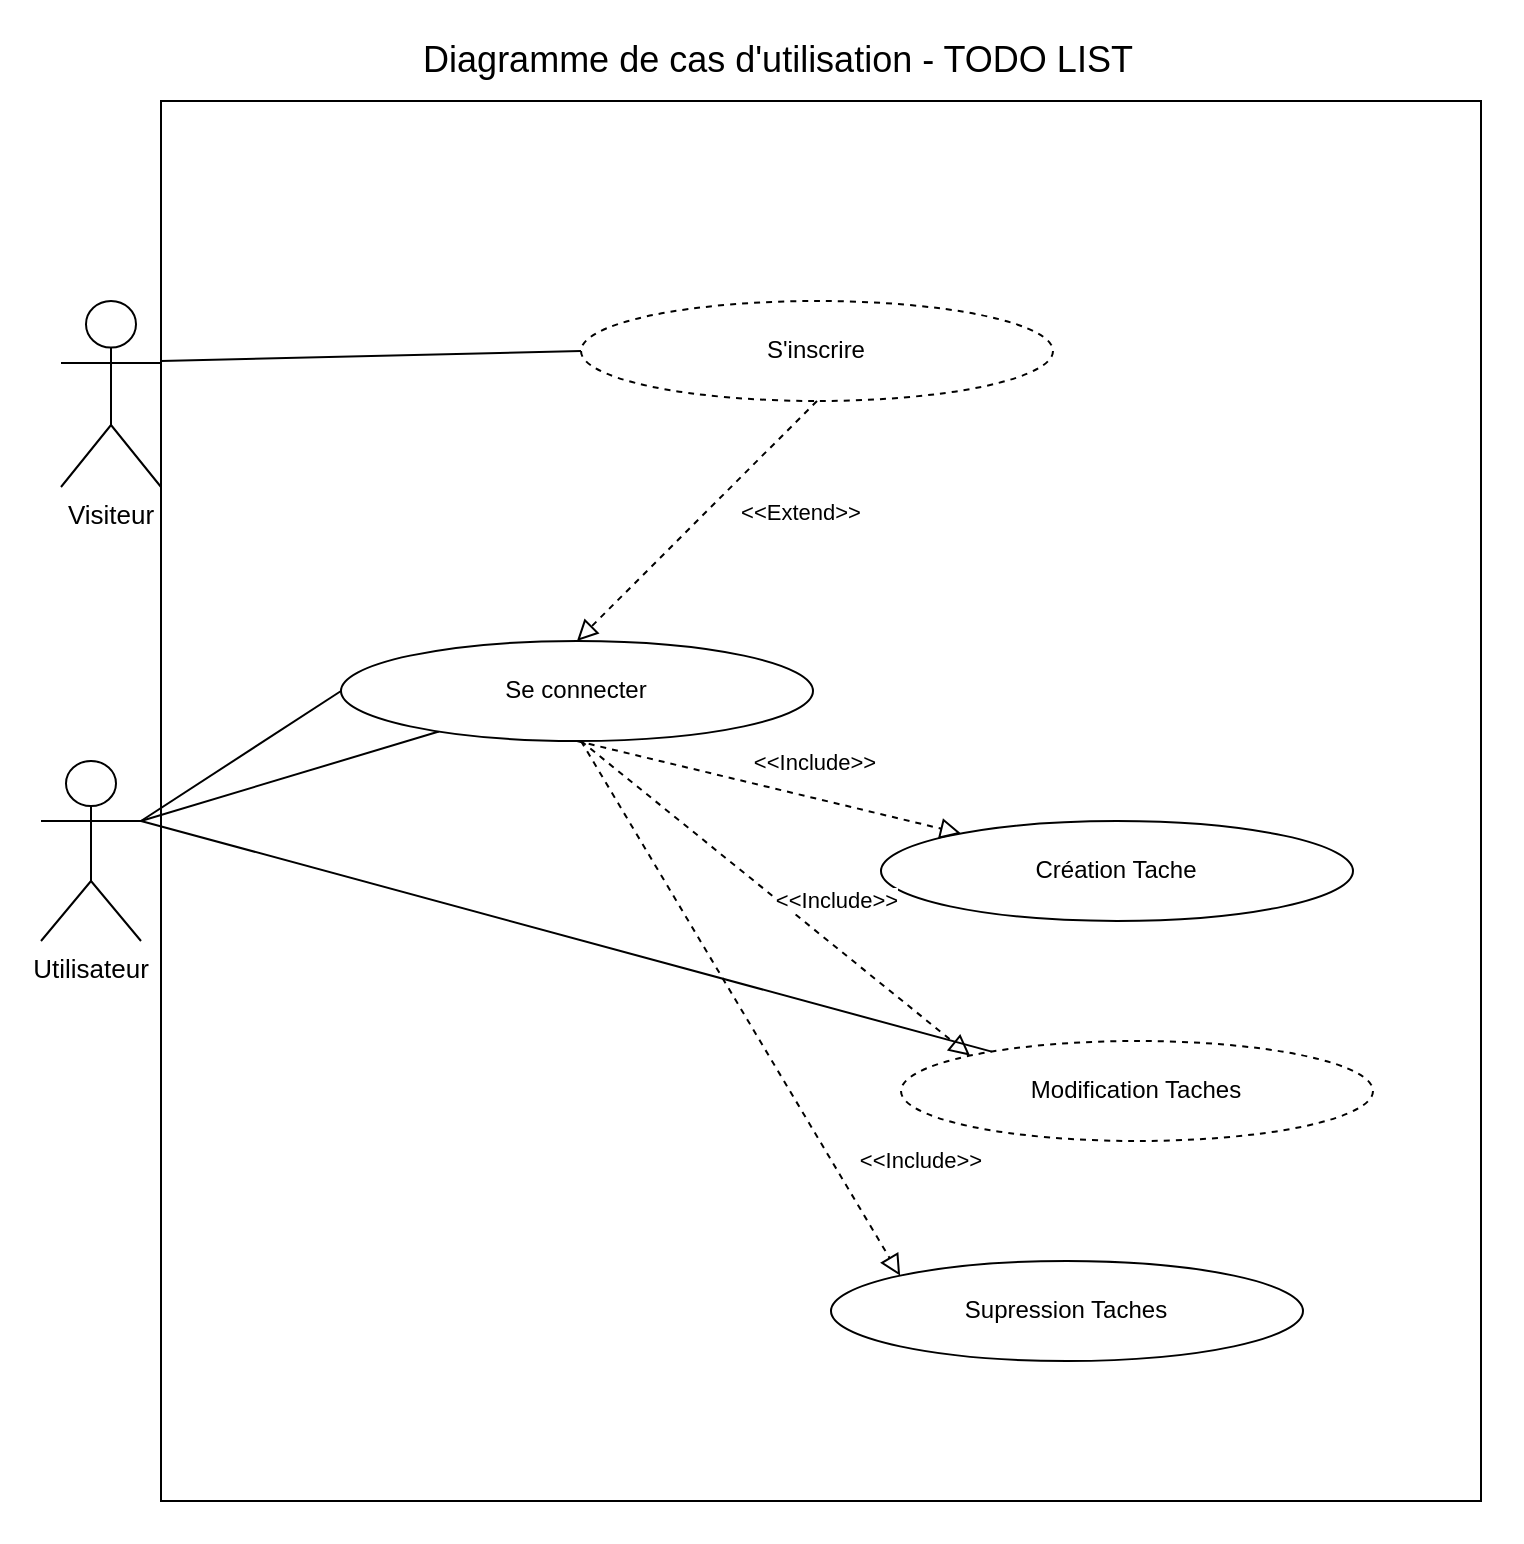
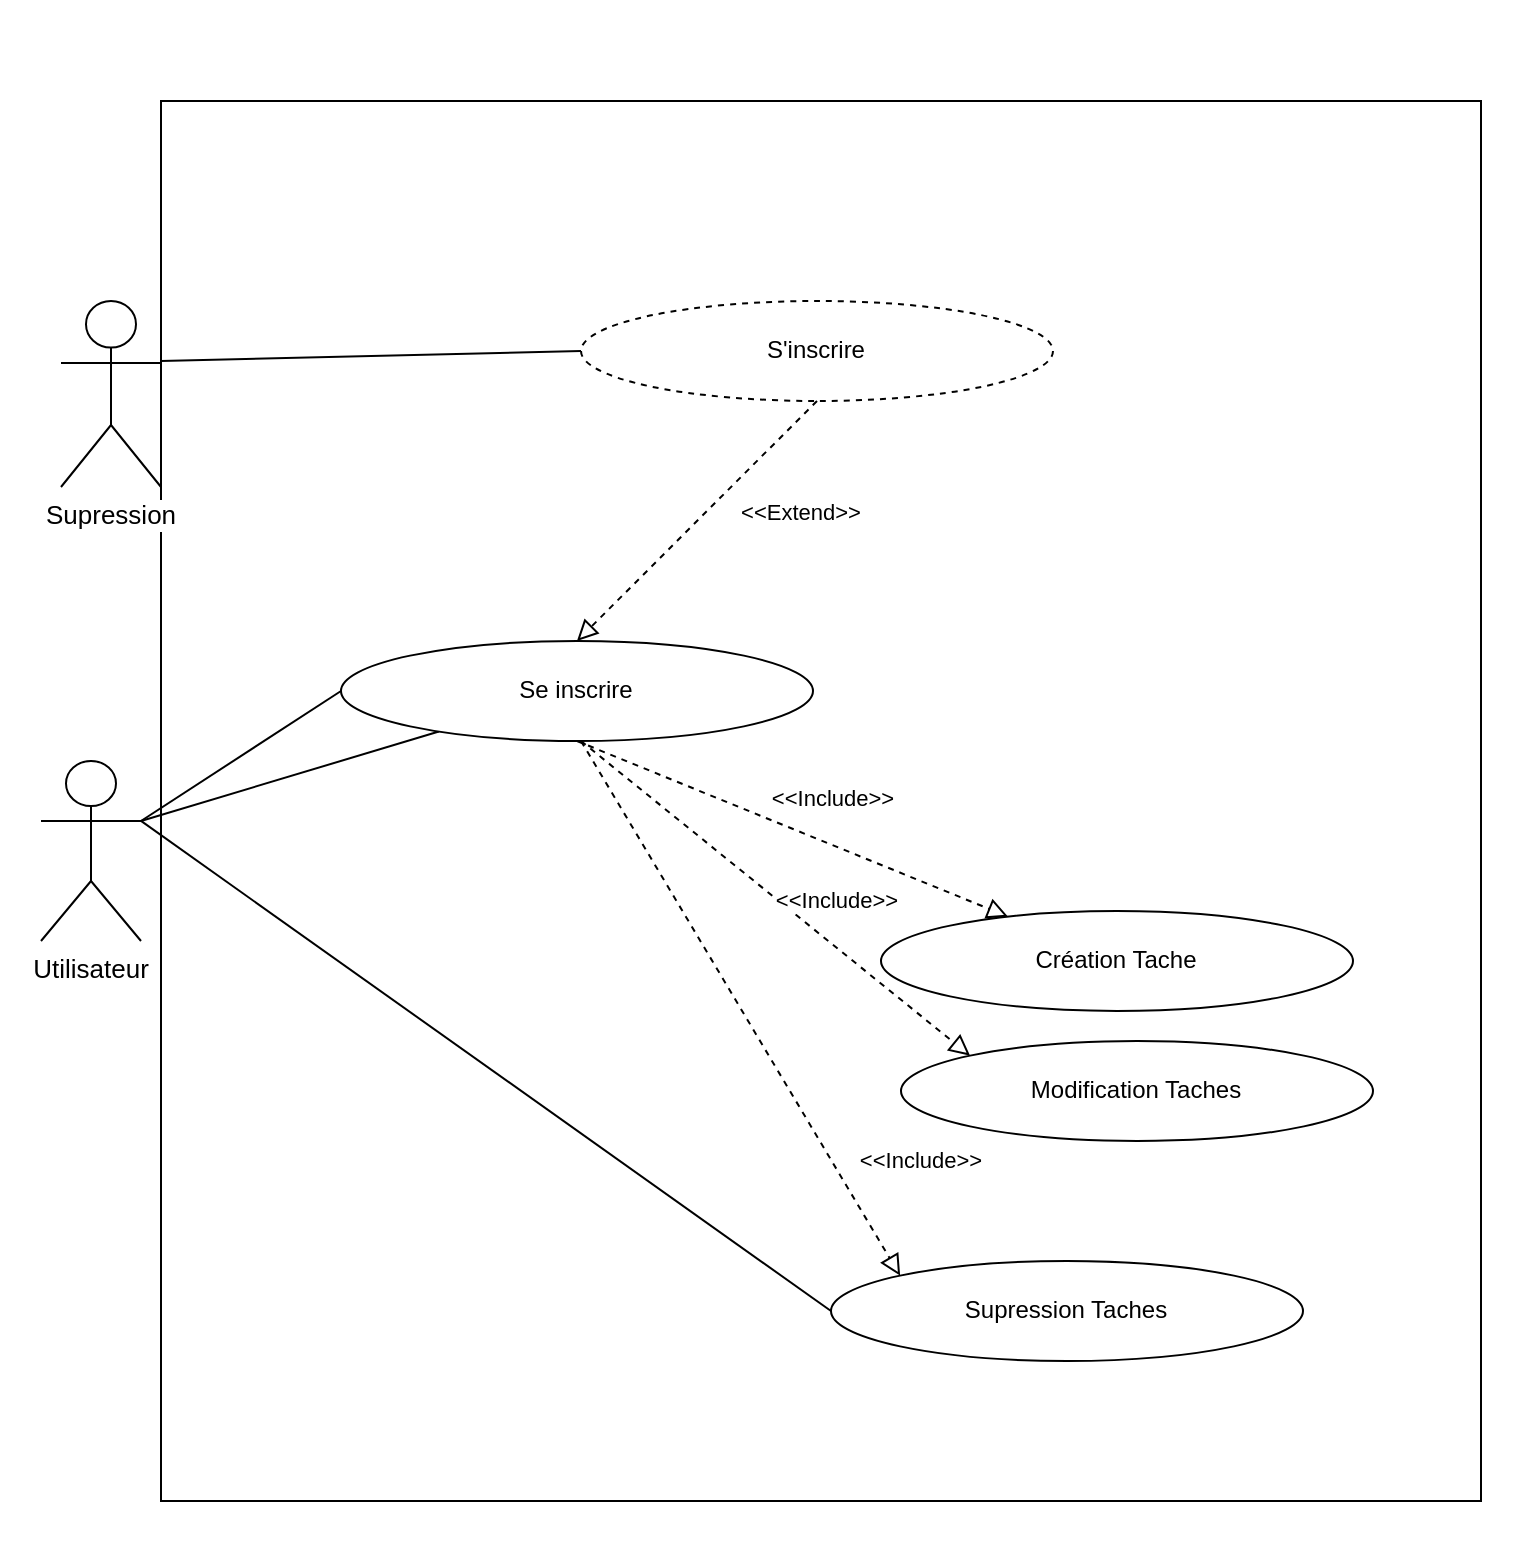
- <mxCell id="3" value="Diagramme de cas d'utilisation - TODO LIST" style="text;html=1;strokeColor=none;fillColor=none;align=center;verticalAlign=middle;whiteSpace=wrap;rounded=0;fontSize=18;" parent="1" vertex="1"><mxGeometry x="186" y="20" width="406" height="20" as="geometry" /></mxCell>
- <mxCell id="4" value="Visiteur" style="shape=umlActor;verticalLabelPosition=bottom;labelBackgroundColor=#ffffff;verticalAlign=top;html=1;fontSize=13;" parent="1" vertex="1"><mxGeometry x="30" y="150" width="50" height="93" as="geometry" /></mxCell>
+ <mxCell id="4" value="Supression" style="shape=umlActor;verticalLabelPosition=bottom;labelBackgroundColor=#ffffff;verticalAlign=top;html=1;fontSize=13;" parent="1" vertex="1"><mxGeometry x="30" y="150" width="50" height="93" as="geometry" /></mxCell>
- <mxCell id="13" value="Se connecter" style="ellipse;whiteSpace=wrap;html=1;" parent="1" vertex="1"><mxGeometry x="170" y="320" width="236" height="50" as="geometry" /></mxCell>
+ <mxCell id="13" value="Se inscrire" style="ellipse;whiteSpace=wrap;html=1;" parent="1" vertex="1"><mxGeometry x="170" y="320" width="236" height="50" as="geometry" /></mxCell>
- <mxCell id="10" value="Création Tache&lt;br&gt;" style="ellipse;whiteSpace=wrap;html=1;" parent="1" vertex="1"><mxGeometry x="440" y="410" width="236" height="50" as="geometry" /></mxCell>
+ <mxCell id="10" value="Création Tache&lt;br&gt;" style="ellipse;whiteSpace=wrap;html=1;" parent="1" vertex="1"><mxGeometry x="440" y="455" width="236" height="50" as="geometry" /></mxCell>
- <mxCell id="9" value="" style="endArrow=none;html=1;exitX=1;exitY=0.333;exitDx=0;exitDy=0;exitPerimeter=0;" parent="1" source="5" target="6" edge="1"><mxGeometry width="50" height="50" relative="1" as="geometry"><mxPoint x="40" y="630" as="sourcePoint" /><mxPoint x="90" y="580" as="targetPoint" /></mxGeometry></mxCell>
+ <mxCell id="9" value="" style="endArrow=none;html=1;entryX=0;entryY=0.5;entryDx=0;entryDy=0;exitX=1;exitY=0.333;exitDx=0;exitDy=0;exitPerimeter=0;" parent="1" source="5" target="7" edge="1"><mxGeometry width="50" height="50" relative="1" as="geometry"><mxPoint x="40" y="630" as="sourcePoint" /><mxPoint x="90" y="580" as="targetPoint" /></mxGeometry></mxCell>
- <mxCell id="6" value="Modification Taches" style="ellipse;whiteSpace=wrap;html=1;dashed=1;" parent="1" vertex="1"><mxGeometry x="450" y="520" width="236" height="50" as="geometry" /></mxCell>
+ <mxCell id="6" value="Modification Taches" style="ellipse;whiteSpace=wrap;html=1;" parent="1" vertex="1"><mxGeometry x="450" y="520" width="236" height="50" as="geometry" /></mxCell>
